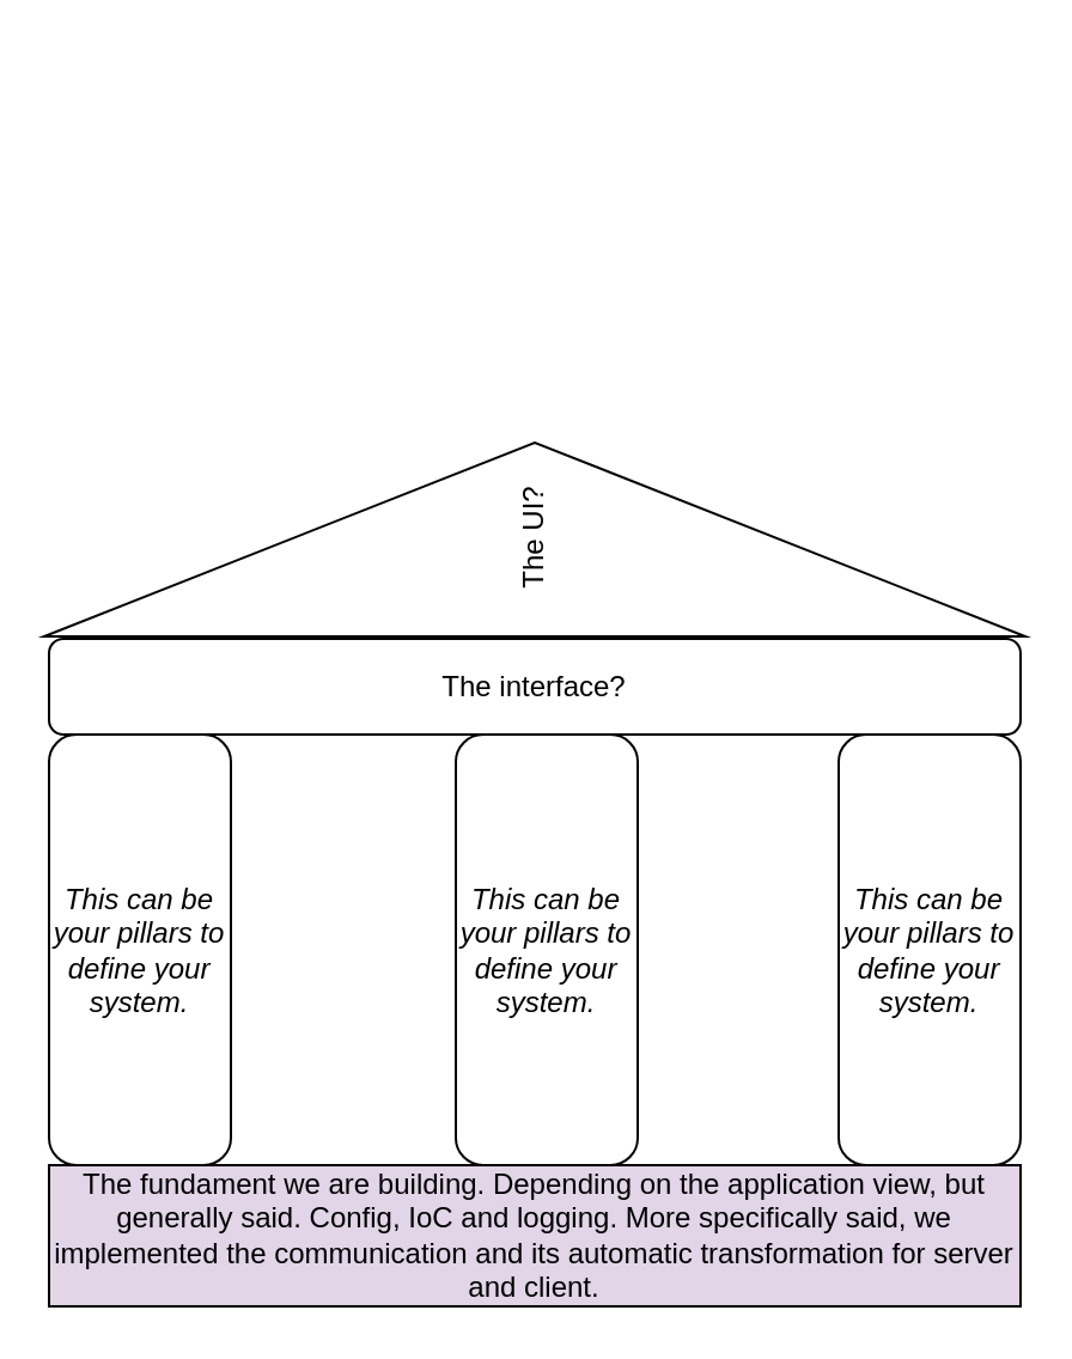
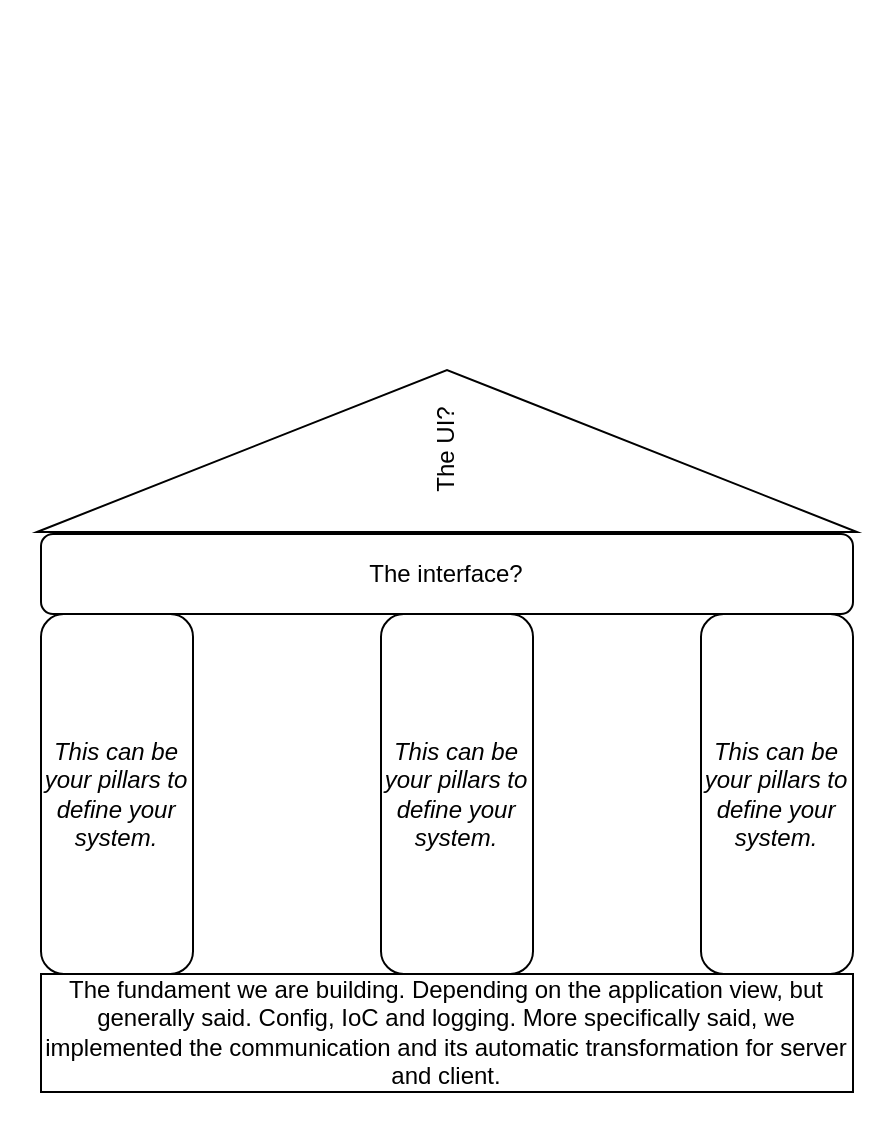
- <mxCell id="2" value="The fundament we are building. Depending on the application view, but generally said. Config, IoC and logging. More specifically said, we implemented the communication and its automatic transformation for server and client." style="rounded=0;whiteSpace=wrap;html=1;fillColor=#e1d5e7;" vertex="1" parent="1"><mxGeometry x="20" y="486.5" width="406" height="59" as="geometry" /></mxCell>
+ <mxCell id="2" value="The fundament we are building. Depending on the application view, but generally said. Config, IoC and logging. More specifically said, we implemented the communication and its automatic transformation for server and client." style="rounded=0;whiteSpace=wrap;html=1;" vertex="1" parent="1"><mxGeometry x="20" y="486.5" width="406" height="59" as="geometry" /></mxCell>
